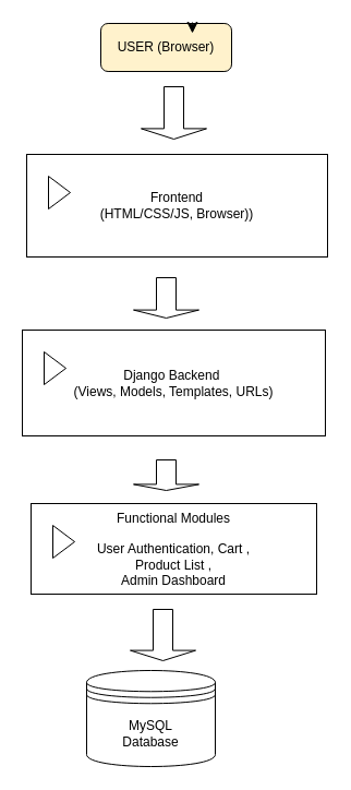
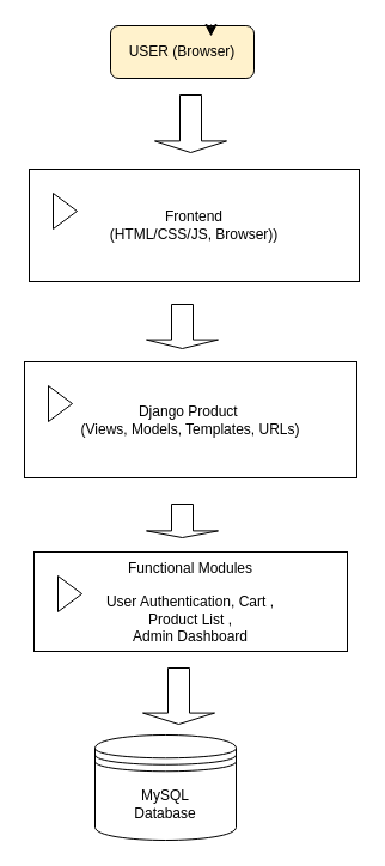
- <mxCell id="6" value="Django Backend&amp;nbsp;&lt;div&gt;(Views, Models, Templates, URLs)&lt;/div&gt;" style="html=1;whiteSpace=wrap;container=1;recursiveResize=0;collapsible=0;" vertex="1" parent="1"><mxGeometry x="20" y="302" width="278" height="97" as="geometry" /></mxCell>
+ <mxCell id="6" value="Django Product&amp;nbsp;&lt;div&gt;(Views, Models, Templates, URLs)&lt;/div&gt;" style="html=1;whiteSpace=wrap;container=1;recursiveResize=0;collapsible=0;" vertex="1" parent="1"><mxGeometry x="20" y="302" width="278" height="97" as="geometry" /></mxCell>
